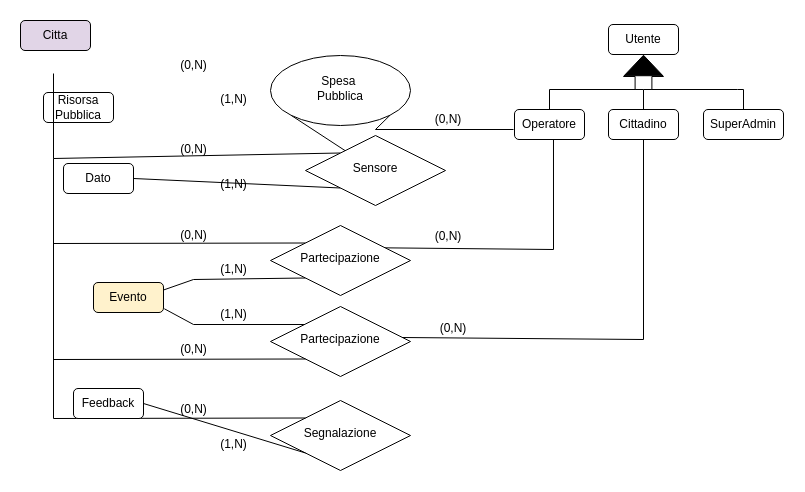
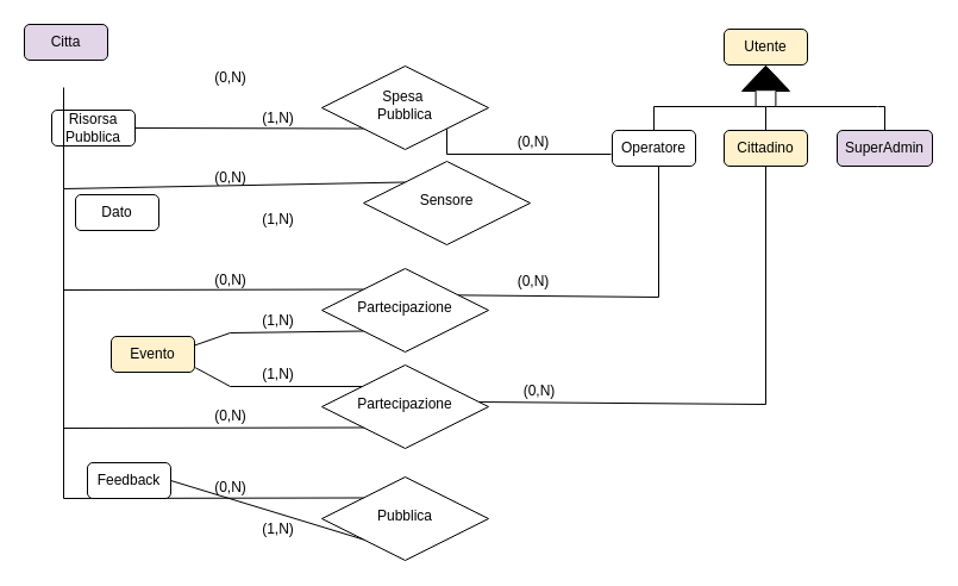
- <mxCell id="2" value="Utente" style="rounded=1;whiteSpace=wrap;html=1;fontSize=12;glass=0;strokeWidth=1;shadow=0;" parent="1" vertex="1"><mxGeometry x="608" y="24" width="70" height="30" as="geometry" /></mxCell>
+ <mxCell id="2" value="Utente" style="rounded=1;whiteSpace=wrap;html=1;fontSize=12;glass=0;strokeWidth=1;shadow=0;fillColor=#fff2cc;" parent="1" vertex="1"><mxGeometry x="608" y="24" width="70" height="30" as="geometry" /></mxCell>
- <mxCell id="15" value="Spesa&amp;nbsp;&lt;div&gt;Pubblica&lt;/div&gt;" style="ellipse;whiteSpace=wrap;html=1;shadow=0;fontFamily=Helvetica;fontSize=12;align=center;strokeWidth=1;spacing=6;spacingTop=-4;" parent="1" vertex="1"><mxGeometry x="270" y="55" width="140" height="70" as="geometry" /></mxCell>
+ <mxCell id="15" value="Spesa&amp;nbsp;&lt;div&gt;Pubblica&lt;/div&gt;" style="rhombus;whiteSpace=wrap;html=1;shadow=0;fontFamily=Helvetica;fontSize=12;align=center;strokeWidth=1;spacing=6;spacingTop=-4;" parent="1" vertex="1"><mxGeometry x="270" y="55" width="140" height="70" as="geometry" /></mxCell>
- <mxCell id="32" value="Cittadino" style="rounded=1;whiteSpace=wrap;html=1;fontSize=12;glass=0;strokeWidth=1;shadow=0;" parent="1" vertex="1"><mxGeometry x="608" y="109" width="70" height="30" as="geometry" /></mxCell>
+ <mxCell id="32" value="Cittadino" style="rounded=1;whiteSpace=wrap;html=1;fontSize=12;glass=0;strokeWidth=1;shadow=0;fillColor=#fff2cc;" parent="1" vertex="1"><mxGeometry x="608" y="109" width="70" height="30" as="geometry" /></mxCell>
- <mxCell id="33" value="SuperAdmin" style="rounded=1;whiteSpace=wrap;html=1;fontSize=12;glass=0;strokeWidth=1;shadow=0;" parent="1" vertex="1"><mxGeometry x="703" y="109" width="80" height="30" as="geometry" /></mxCell>
+ <mxCell id="33" value="SuperAdmin" style="rounded=1;whiteSpace=wrap;html=1;fontSize=12;glass=0;strokeWidth=1;shadow=0;fillColor=#e1d5e7;" parent="1" vertex="1"><mxGeometry x="703" y="109" width="80" height="30" as="geometry" /></mxCell>
- <mxCell id="14" style="edgeStyle=none;rounded=0;html=1;exitX=0;exitY=1;exitDx=0;exitDy=0;endArrow=none;endFill=0;" parent="1" source="15" target="18" edge="1"><mxGeometry relative="1" as="geometry" /></mxCell>
+ <mxCell id="14" style="edgeStyle=none;rounded=0;html=1;exitX=0;exitY=1;exitDx=0;exitDy=0;entryX=1;entryY=0.5;entryDx=0;entryDy=0;endArrow=none;endFill=0;" parent="1" source="15" target="8" edge="1"><mxGeometry relative="1" as="geometry" /></mxCell>
- <mxCell id="16" style="edgeStyle=none;rounded=0;html=1;exitX=0;exitY=1;exitDx=0;exitDy=0;entryX=1;entryY=0.5;entryDx=0;entryDy=0;endArrow=none;endFill=0;" parent="1" source="18" target="9" edge="1"><mxGeometry relative="1" as="geometry" /></mxCell>
- <mxCell id="19" value="Segnalazione" style="rhombus;whiteSpace=wrap;html=1;shadow=0;fontFamily=Helvetica;fontSize=12;align=center;strokeWidth=1;spacing=6;spacingTop=-4;" parent="1" vertex="1"><mxGeometry x="270" y="400" width="140" height="70" as="geometry" /></mxCell>
+ <mxCell id="19" value="Pubblica" style="rhombus;whiteSpace=wrap;html=1;shadow=0;fontFamily=Helvetica;fontSize=12;align=center;strokeWidth=1;spacing=6;spacingTop=-4;" parent="1" vertex="1"><mxGeometry x="270" y="400" width="140" height="70" as="geometry" /></mxCell>
